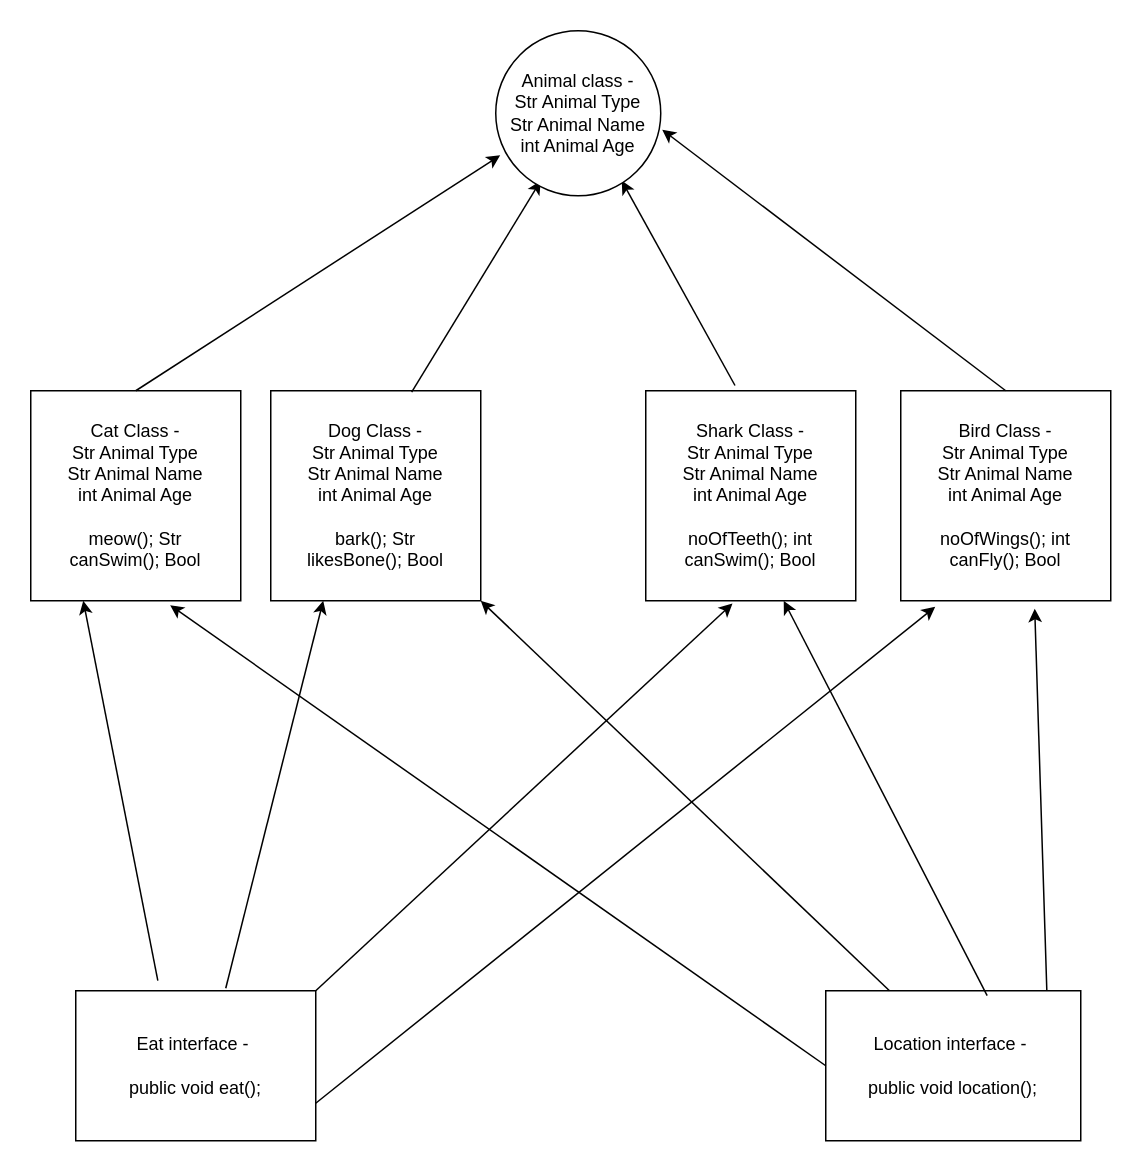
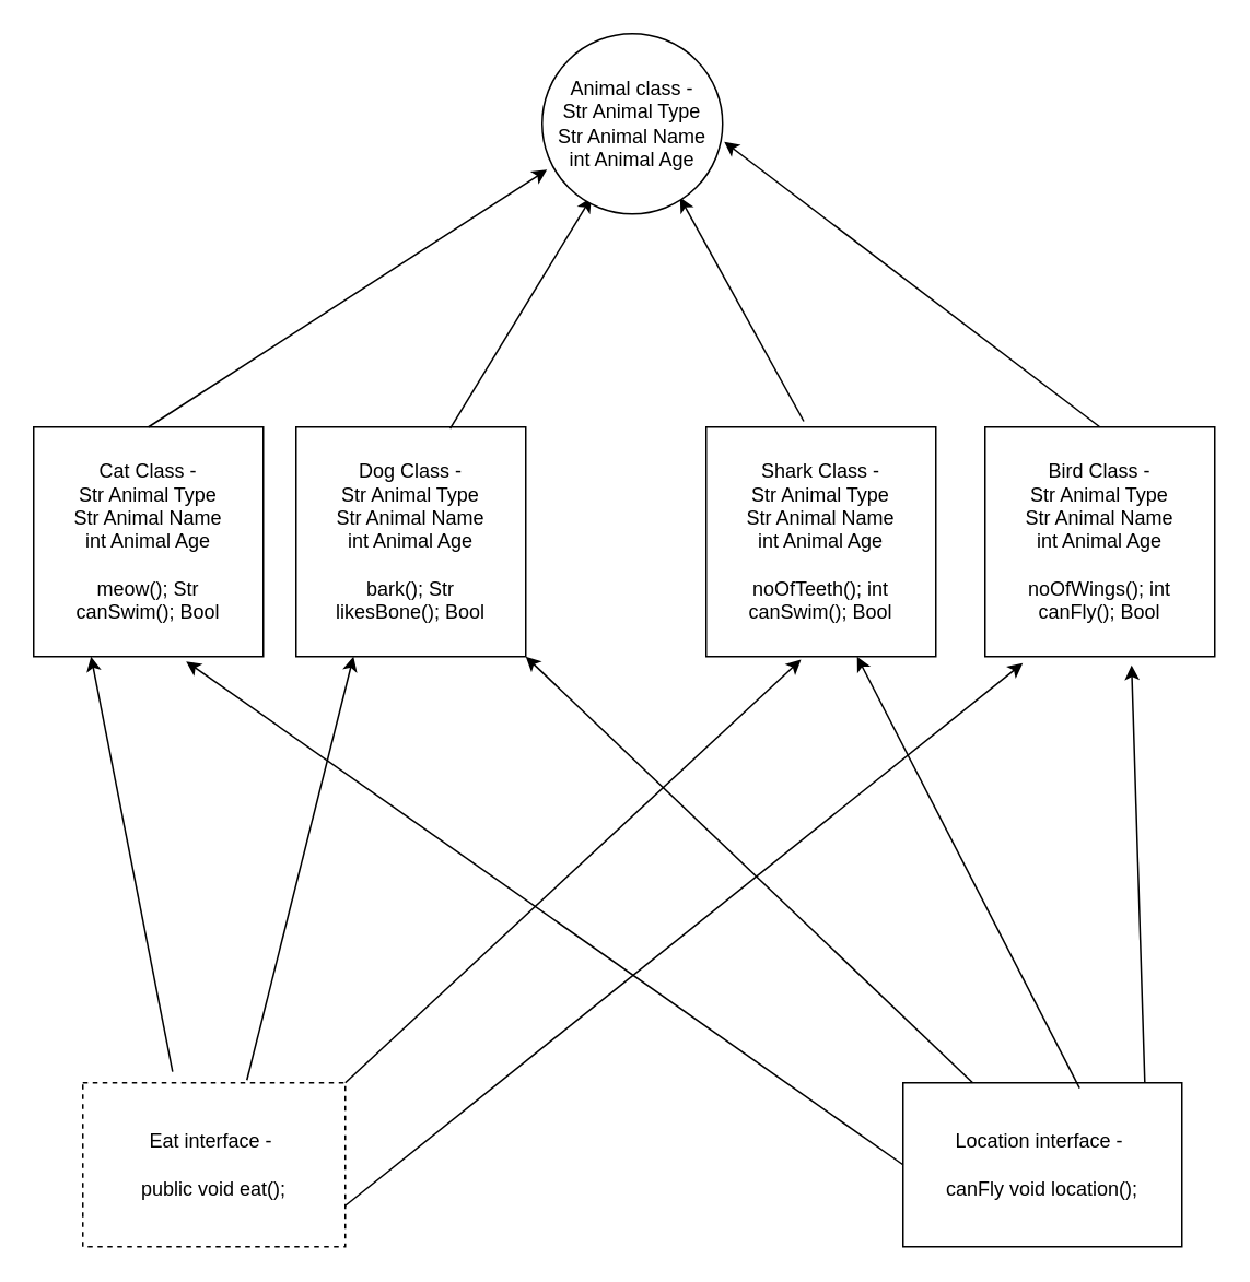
- <mxCell id="6" value="Eat interface -&amp;nbsp;&lt;br&gt;&lt;br&gt;public void eat();" style="rounded=0;whiteSpace=wrap;html=1;" vertex="1" parent="1"><mxGeometry x="50" y="660" width="160" height="100" as="geometry" /></mxCell>
+ <mxCell id="6" value="Eat interface -&amp;nbsp;&lt;br&gt;&lt;br&gt;public void eat();" style="rounded=0;whiteSpace=wrap;html=1;dashed=1;" vertex="1" parent="1"><mxGeometry x="50" y="660" width="160" height="100" as="geometry" /></mxCell>
- <mxCell id="7" value="Location interface -&amp;nbsp;&lt;br&gt;&lt;br&gt;public void location();" style="rounded=0;whiteSpace=wrap;html=1;" vertex="1" parent="1"><mxGeometry x="550" y="660" width="170" height="100" as="geometry" /></mxCell>
+ <mxCell id="7" value="Location interface -&amp;nbsp;&lt;br&gt;&lt;br&gt;canFly void location();" style="rounded=0;whiteSpace=wrap;html=1;" vertex="1" parent="1"><mxGeometry x="550" y="660" width="170" height="100" as="geometry" /></mxCell>
